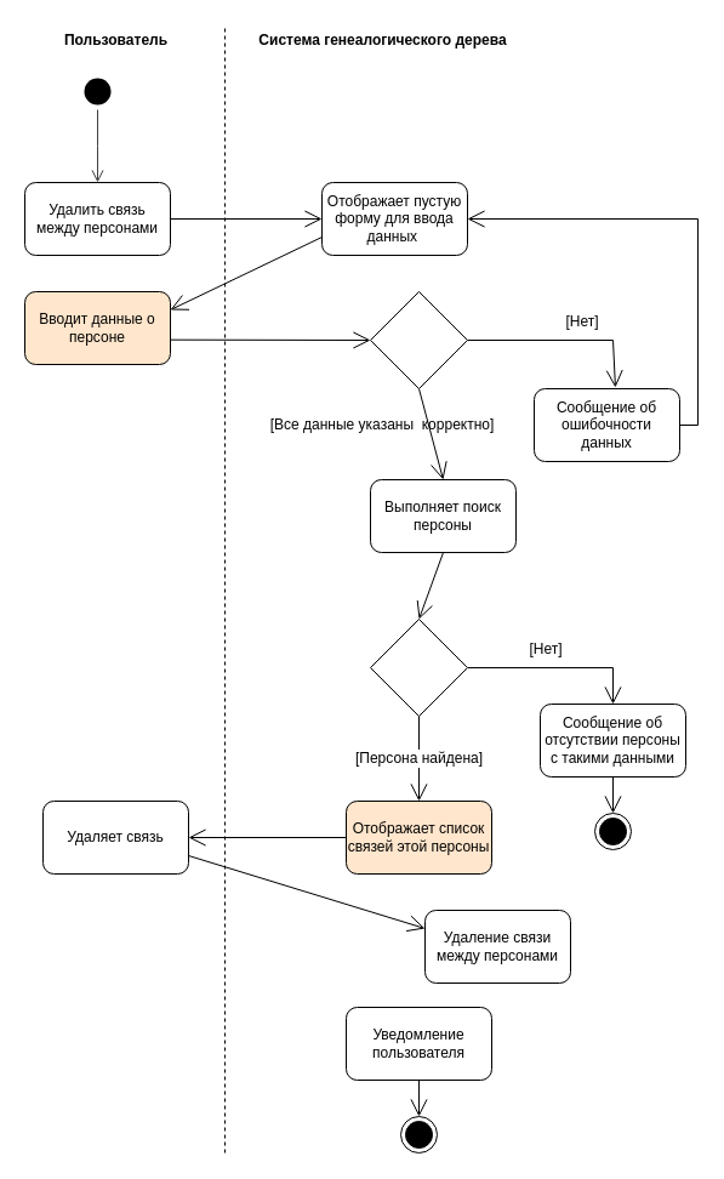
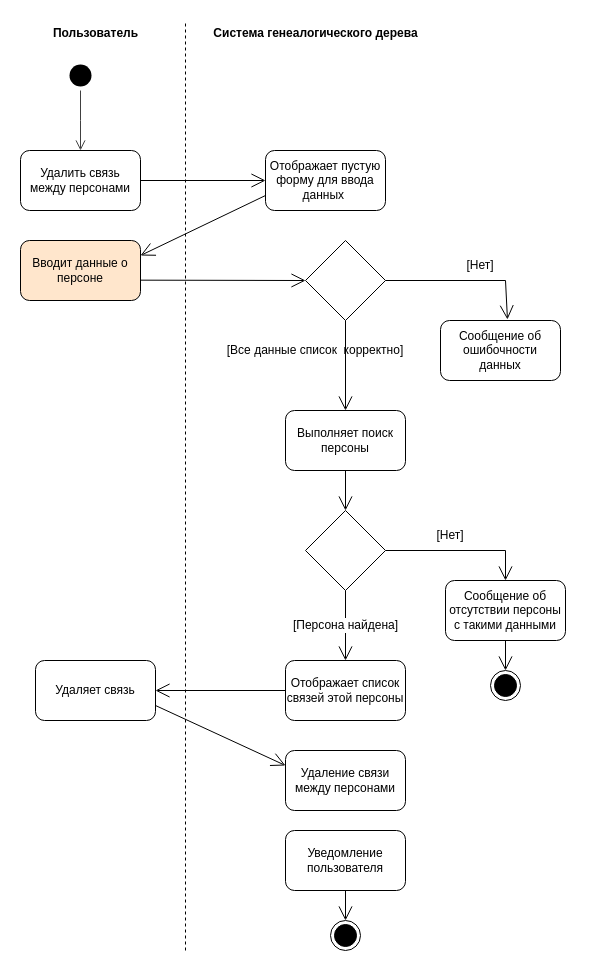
- <mxCell id="19" value="" style="endArrow=open;endFill=1;endSize=12;html=1;rounded=0;exitX=1;exitY=0.5;exitDx=0;exitDy=0;entryX=1;entryY=0.5;entryDx=0;entryDy=0;" edge="1" parent="1" source="18" target="9"><mxGeometry width="160" relative="1" as="geometry"><mxPoint x="510" y="250" as="sourcePoint" /><mxPoint x="500" y="410" as="targetPoint" /><Array as="points"><mxPoint x="575" y="350" /><mxPoint x="575" y="180" /></Array></mxGeometry></mxCell>
- <mxCell id="15" value="[Все данные указаны&amp;nbsp; корректно]" style="text;html=1;align=center;verticalAlign=middle;whiteSpace=wrap;rounded=0;" vertex="1" parent="1"><mxGeometry x="220" y="335" width="190" height="30" as="geometry" /></mxCell>
+ <mxCell id="15" value="[Все данные список&amp;nbsp; корректно]" style="text;html=1;align=center;verticalAlign=middle;whiteSpace=wrap;rounded=0;" vertex="1" parent="1"><mxGeometry x="220" y="335" width="190" height="30" as="geometry" /></mxCell>
- <mxCell id="23" value="Выполняет поиск персоны" style="rounded=1;whiteSpace=wrap;html=1;" vertex="1" parent="1"><mxGeometry x="305" y="395" width="120" height="60" as="geometry" /></mxCell>
+ <mxCell id="23" value="Выполняет поиск персоны" style="rounded=1;whiteSpace=wrap;html=1;" vertex="1" parent="1"><mxGeometry x="285" y="410" width="120" height="60" as="geometry" /></mxCell>
- <mxCell id="27" value="Отображает список связей этой персоны" style="rounded=1;whiteSpace=wrap;html=1;fillColor=#ffe6cc;" vertex="1" parent="1"><mxGeometry x="285" y="660" width="120" height="60" as="geometry" /></mxCell>
+ <mxCell id="27" value="Отображает список связей этой персоны" style="rounded=1;whiteSpace=wrap;html=1;" vertex="1" parent="1"><mxGeometry x="285" y="660" width="120" height="60" as="geometry" /></mxCell>
- <mxCell id="30" value="Удаление связи между персонами" style="rounded=1;whiteSpace=wrap;html=1;" vertex="1" parent="1"><mxGeometry x="350" y="750" width="120" height="60" as="geometry" /></mxCell>
+ <mxCell id="30" value="Удаление связи между персонами" style="rounded=1;whiteSpace=wrap;html=1;" vertex="1" parent="1"><mxGeometry x="285" y="750" width="120" height="60" as="geometry" /></mxCell>
